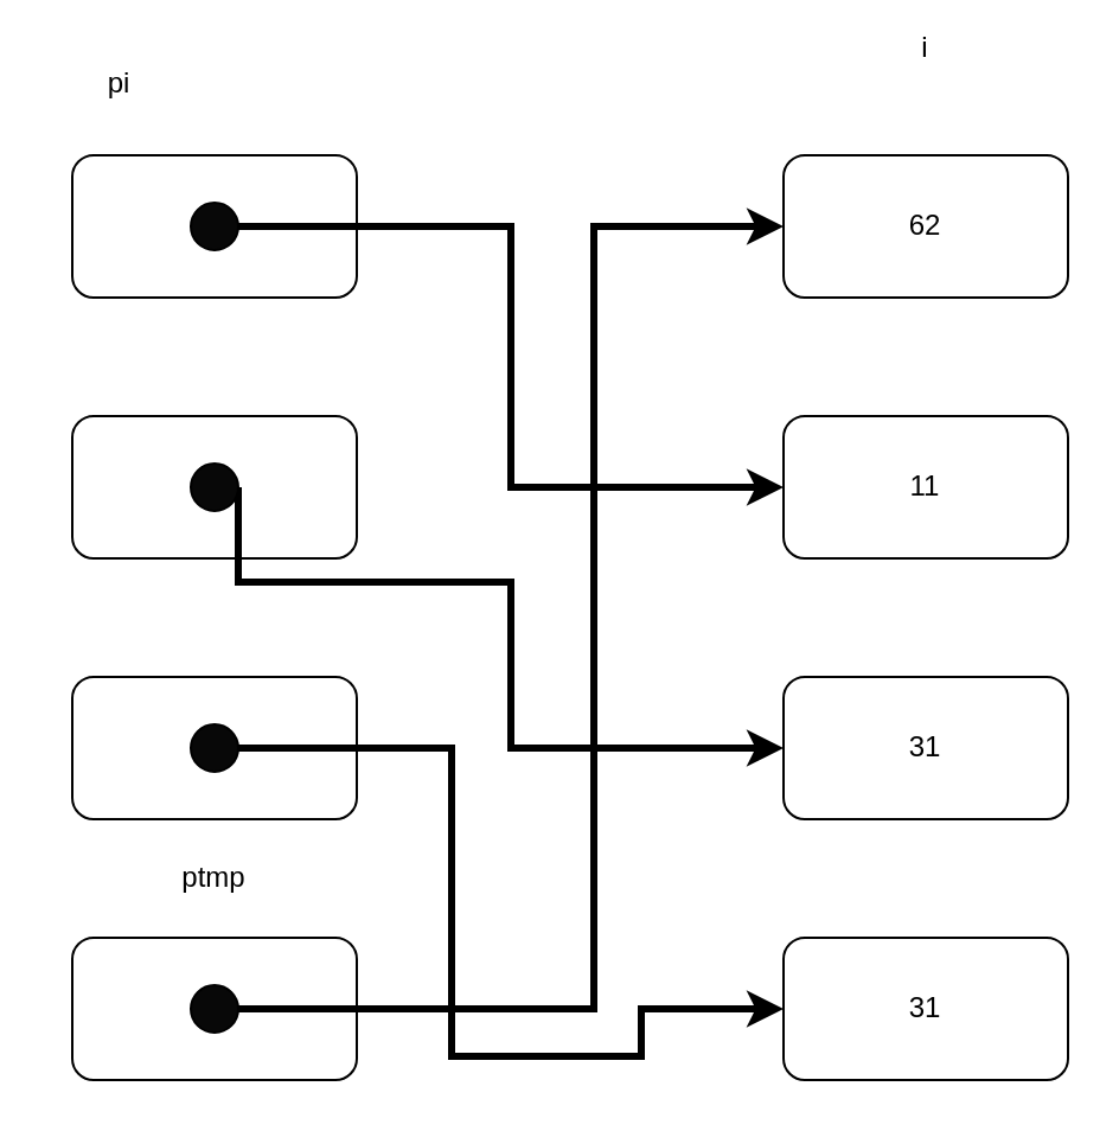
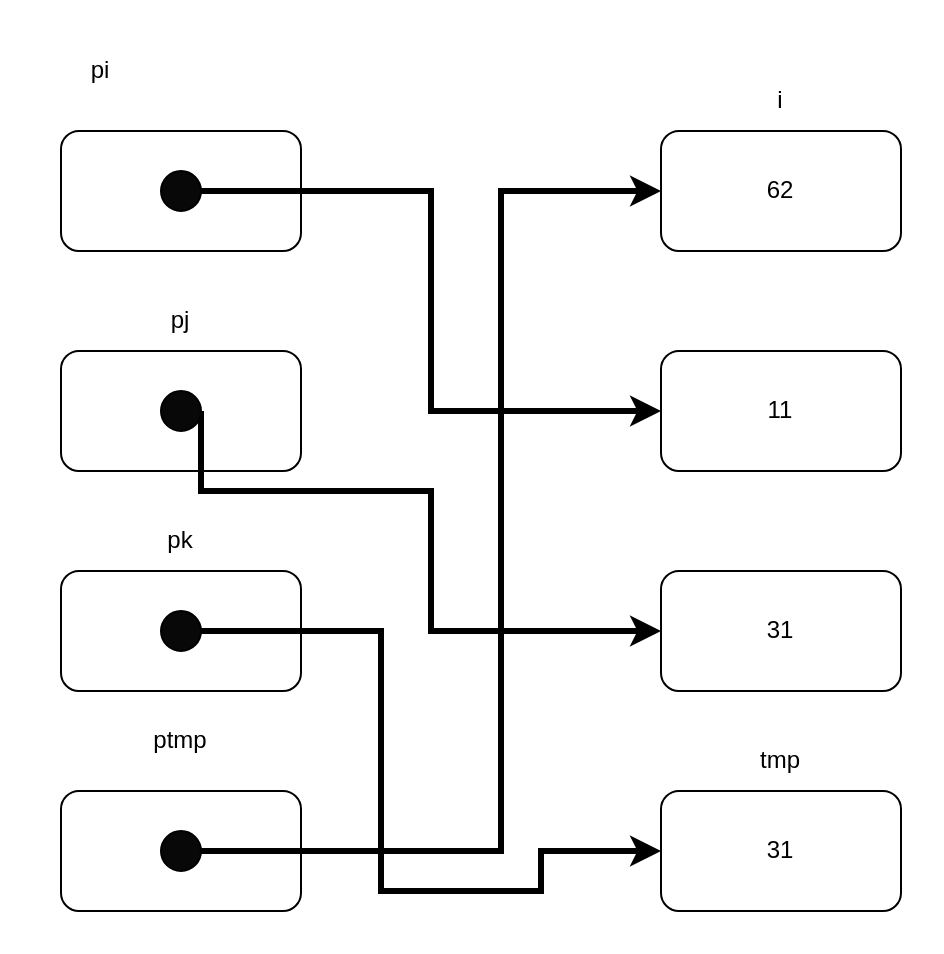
- <mxCell id="6" value="i" style="text;html=1;strokeColor=none;fillColor=none;align=center;verticalAlign=middle;whiteSpace=wrap;rounded=0;" vertex="1" parent="1"><mxGeometry x="360" y="5" width="60" height="30" as="geometry" /></mxCell>
+ <mxCell id="6" value="i" style="text;html=1;strokeColor=none;fillColor=none;align=center;verticalAlign=middle;whiteSpace=wrap;rounded=0;" vertex="1" parent="1"><mxGeometry x="360" y="35" width="60" height="30" as="geometry" /></mxCell>
+ <mxCell id="13" value="pj" style="text;html=1;strokeColor=none;fillColor=none;align=center;verticalAlign=middle;whiteSpace=wrap;rounded=0;" vertex="1" parent="1"><mxGeometry x="60" y="145" width="60" height="30" as="geometry" /></mxCell>
+ <mxCell id="14" value="pk" style="text;html=1;strokeColor=none;fillColor=none;align=center;verticalAlign=middle;whiteSpace=wrap;rounded=0;" vertex="1" parent="1"><mxGeometry x="60" y="255" width="60" height="30" as="geometry" /></mxCell>
+ <mxCell id="7" value="tmp" style="text;html=1;strokeColor=none;fillColor=none;align=center;verticalAlign=middle;whiteSpace=wrap;rounded=0;" vertex="1" parent="1"><mxGeometry x="360" y="365" width="60" height="30" as="geometry" /></mxCell>
